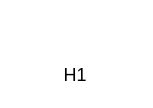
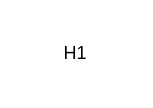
- <mxCell id="2" value="&lt;font color=&quot;#000000&quot;&gt;H1&lt;/font&gt;" style="text;strokeColor=none;align=center;fillColor=none;html=1;verticalAlign=middle;whiteSpace=wrap;rounded=0;" vertex="1" parent="1"><mxGeometry x="20" y="35" width="60" height="30" as="geometry" /></mxCell>
+ <mxCell id="2" value="&lt;font color=&quot;#000000&quot;&gt;H1&lt;/font&gt;" style="text;strokeColor=none;align=center;fillColor=none;html=1;verticalAlign=middle;whiteSpace=wrap;rounded=0;" vertex="1" parent="1"><mxGeometry x="20" y="20" width="60" height="30" as="geometry" /></mxCell>
